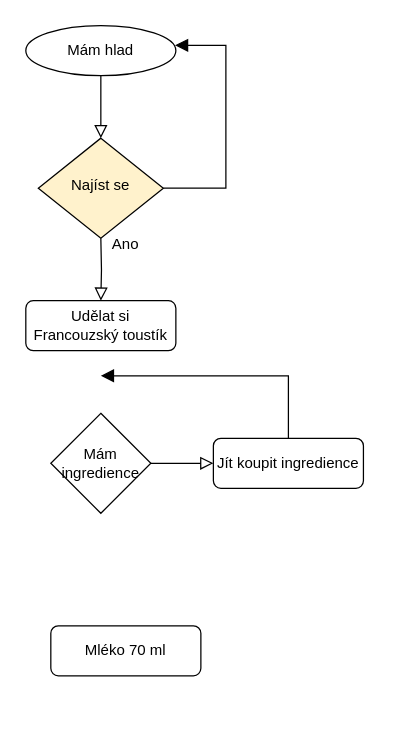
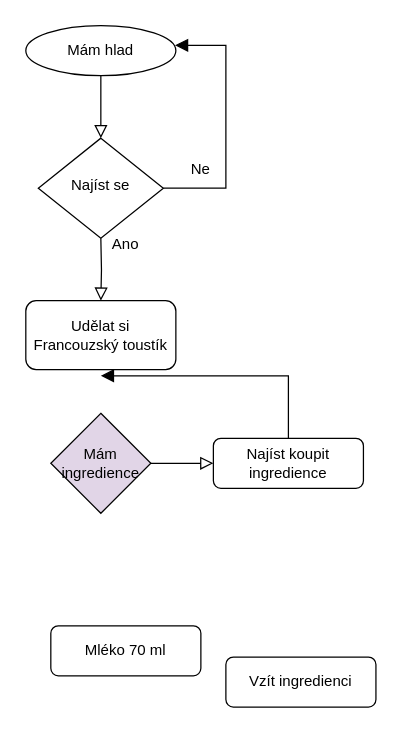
+ <mxCell id="7" value="Ne" style="text;html=1;strokeColor=none;fillColor=none;align=center;verticalAlign=middle;whiteSpace=wrap;rounded=0;" vertex="1" parent="1"><mxGeometry x="130" y="120" width="60" height="30" as="geometry" /></mxCell>
- <mxCell id="3" value="Najíst se" style="rhombus;whiteSpace=wrap;html=1;shadow=0;fontFamily=Helvetica;fontSize=12;align=center;strokeWidth=1;spacing=6;spacingTop=-4;fillColor=#fff2cc;" vertex="1" parent="1"><mxGeometry x="30" y="110" width="100" height="80" as="geometry" /></mxCell>
+ <mxCell id="3" value="Najíst se" style="rhombus;whiteSpace=wrap;html=1;shadow=0;fontFamily=Helvetica;fontSize=12;align=center;strokeWidth=1;spacing=6;spacingTop=-4;" vertex="1" parent="1"><mxGeometry x="30" y="110" width="100" height="80" as="geometry" /></mxCell>
- <mxCell id="8" value="Udělat si Francouzský toustík" style="rounded=1;whiteSpace=wrap;html=1;fontSize=12;glass=0;strokeWidth=1;shadow=0;" vertex="1" parent="1"><mxGeometry x="20" y="240" width="120" height="40" as="geometry" /></mxCell>
+ <mxCell id="8" value="Udělat si Francouzský toustík" style="rounded=1;whiteSpace=wrap;html=1;fontSize=12;glass=0;strokeWidth=1;shadow=0;" vertex="1" parent="1"><mxGeometry x="20" y="240" width="120" height="55" as="geometry" /></mxCell>
- <mxCell id="12" value="Mám ingredience" style="rhombus;whiteSpace=wrap;html=1;" vertex="1" parent="1"><mxGeometry x="40" y="330" width="80" height="80" as="geometry" /></mxCell>
+ <mxCell id="12" value="Mám ingredience" style="rhombus;whiteSpace=wrap;html=1;fillColor=#e1d5e7;" vertex="1" parent="1"><mxGeometry x="40" y="330" width="80" height="80" as="geometry" /></mxCell>
- <mxCell id="13" value="Jít koupit ingredience" style="rounded=1;whiteSpace=wrap;html=1;fontSize=12;glass=0;strokeWidth=1;shadow=0;" vertex="1" parent="1"><mxGeometry x="170" y="350" width="120" height="40" as="geometry" /></mxCell>
+ <mxCell id="13" value="Najíst koupit ingredience" style="rounded=1;whiteSpace=wrap;html=1;fontSize=12;glass=0;strokeWidth=1;shadow=0;" vertex="1" parent="1"><mxGeometry x="170" y="350" width="120" height="40" as="geometry" /></mxCell>
+ <mxCell id="10" value="Vzít ingredienci" style="rounded=1;whiteSpace=wrap;html=1;fontSize=12;glass=0;strokeWidth=1;shadow=0;" vertex="1" parent="1"><mxGeometry x="180" y="525" width="120" height="40" as="geometry" /></mxCell>
